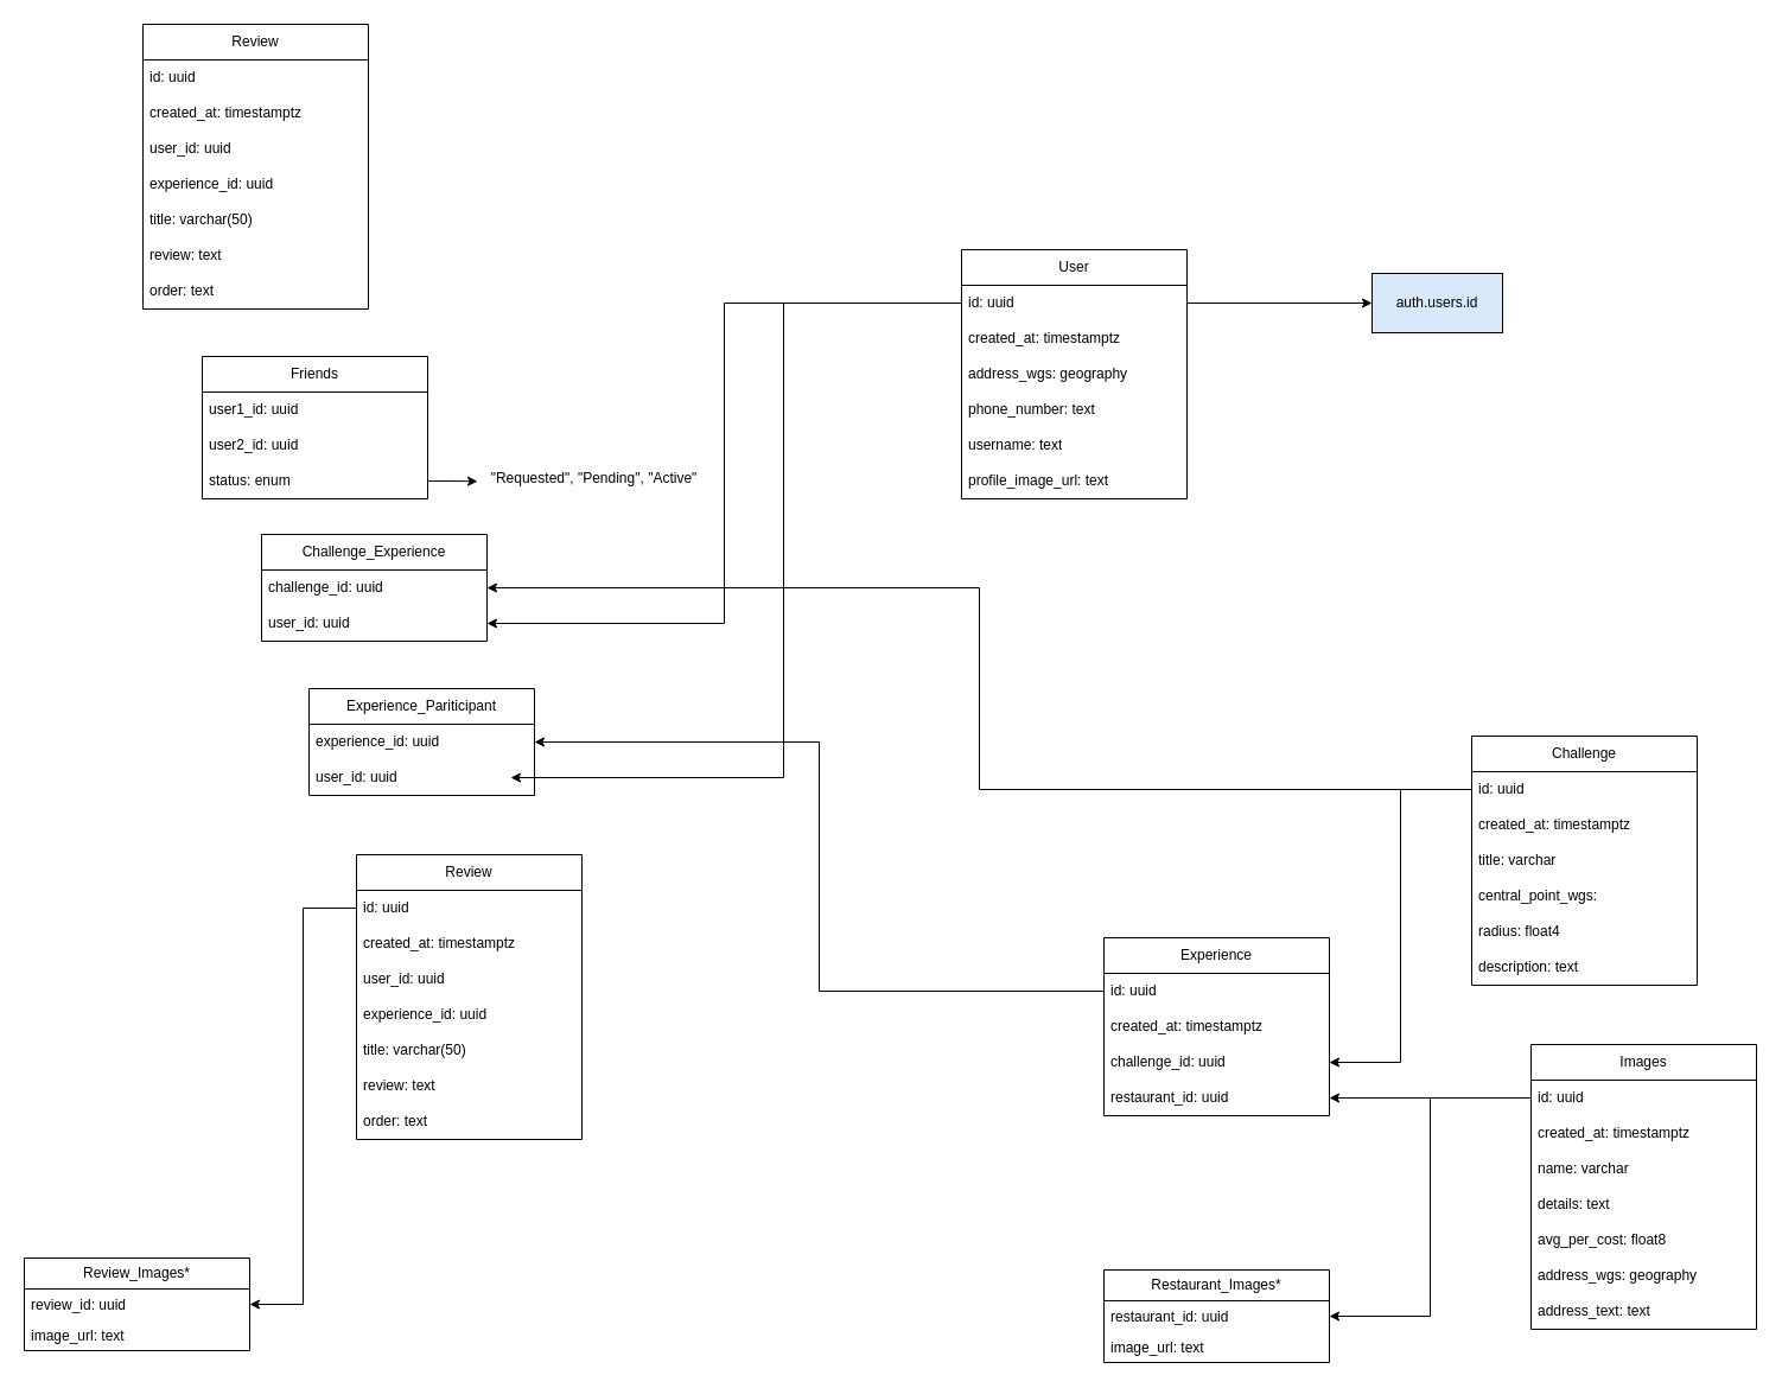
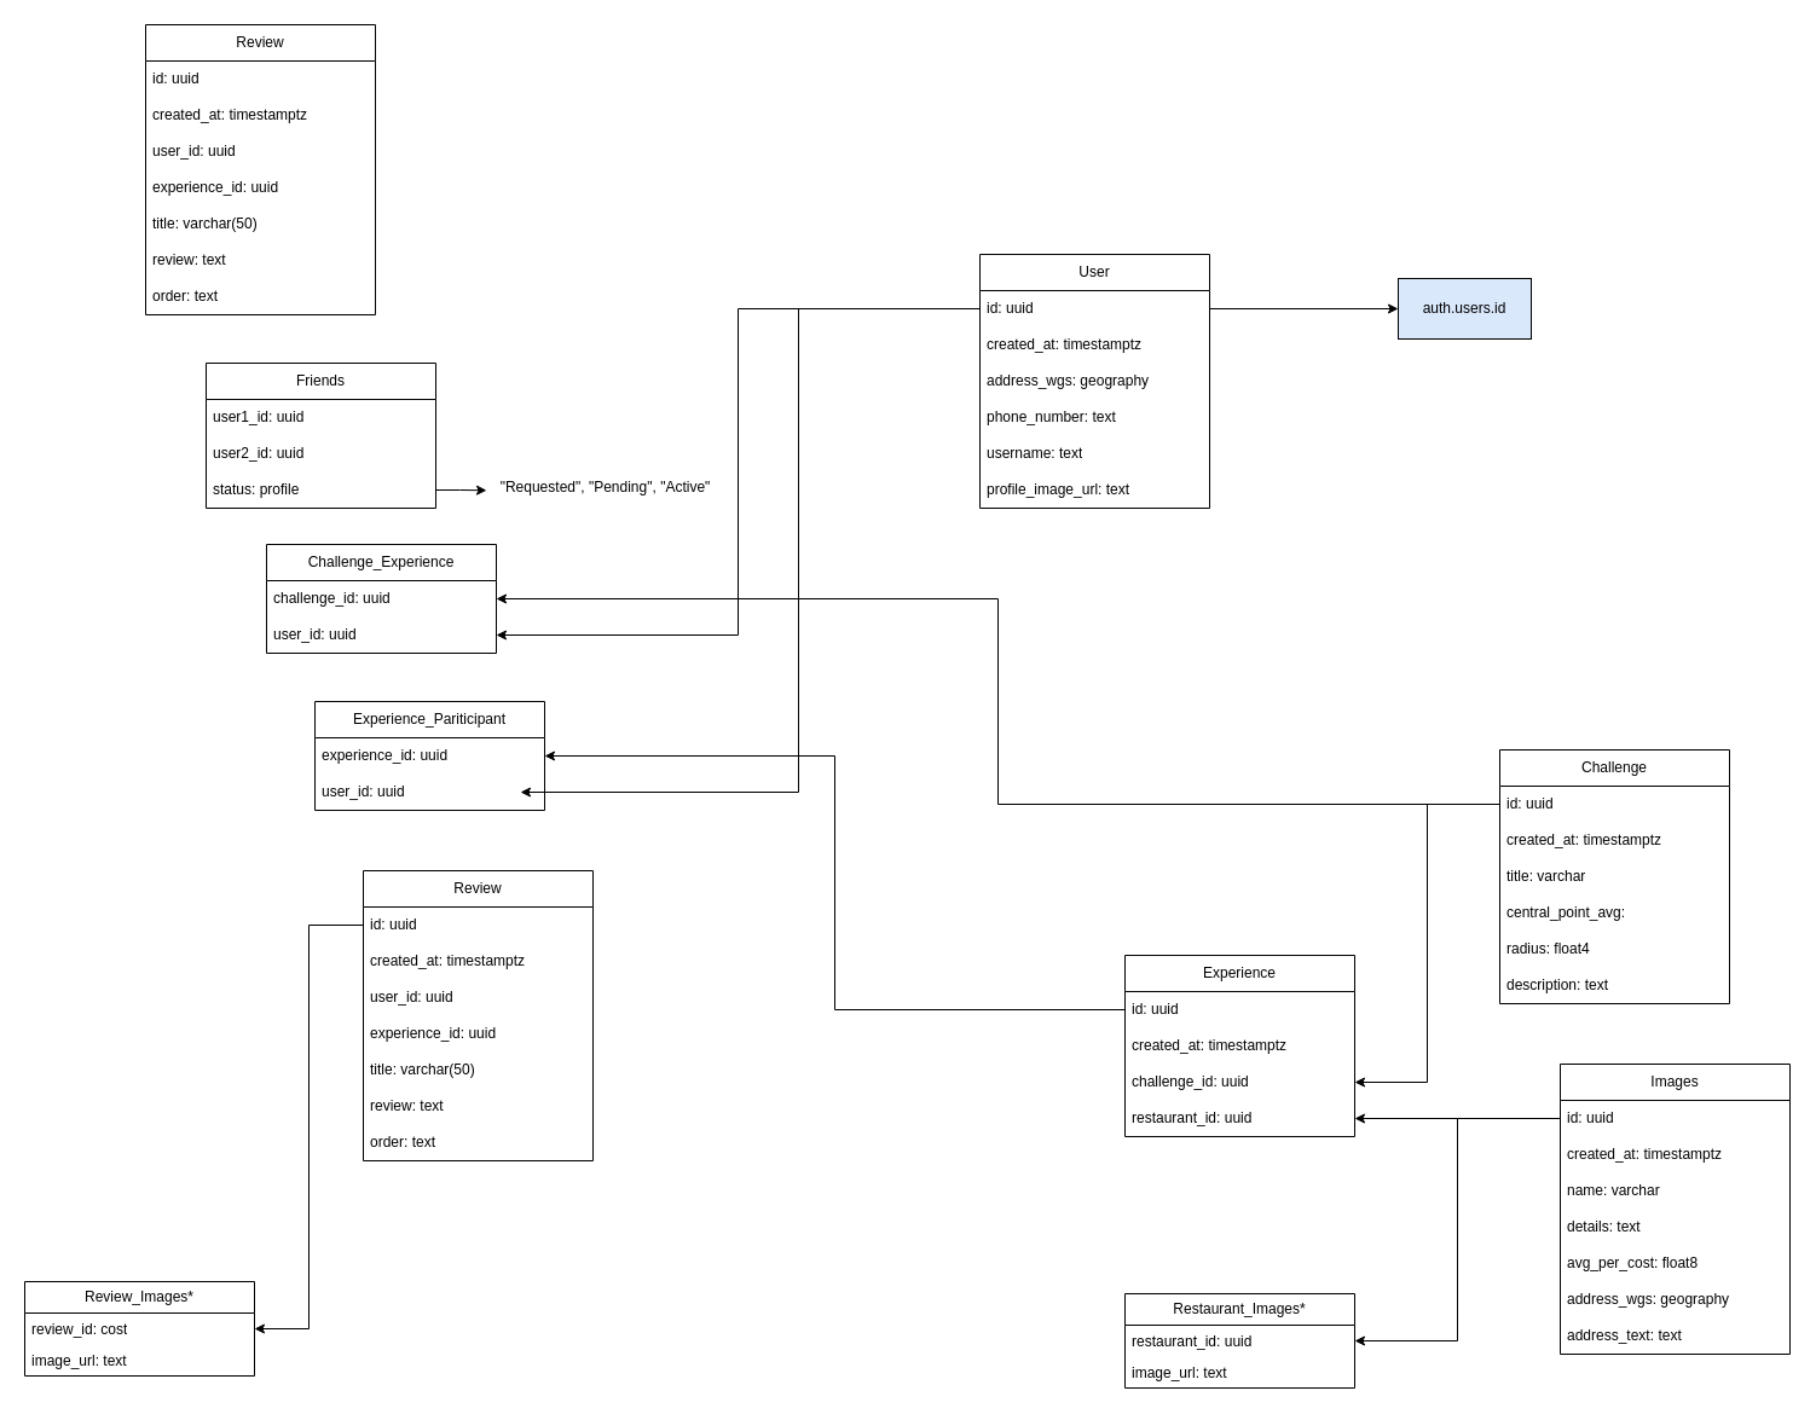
- <mxCell id="13" value="status: enum" style="text;strokeColor=none;fillColor=none;align=left;verticalAlign=middle;spacingLeft=4;spacingRight=4;overflow=hidden;points=[[0,0.5],[1,0.5]];portConstraint=eastwest;rotatable=0;whiteSpace=wrap;html=1;" vertex="1" parent="10"><mxGeometry y="90" width="190" height="30" as="geometry" /></mxCell>
+ <mxCell id="13" value="status: profile" style="text;strokeColor=none;fillColor=none;align=left;verticalAlign=middle;spacingLeft=4;spacingRight=4;overflow=hidden;points=[[0,0.5],[1,0.5]];portConstraint=eastwest;rotatable=0;whiteSpace=wrap;html=1;" vertex="1" parent="10"><mxGeometry y="90" width="190" height="30" as="geometry" /></mxCell>
- <mxCell id="39" value="central_point_wgs:&amp;nbsp;" style="text;strokeColor=none;fillColor=none;align=left;verticalAlign=middle;spacingLeft=4;spacingRight=4;overflow=hidden;points=[[0,0.5],[1,0.5]];portConstraint=eastwest;rotatable=0;whiteSpace=wrap;html=1;" vertex="1" parent="35"><mxGeometry y="120" width="190" height="30" as="geometry" /></mxCell>
+ <mxCell id="39" value="central_point_avg:&amp;nbsp;" style="text;strokeColor=none;fillColor=none;align=left;verticalAlign=middle;spacingLeft=4;spacingRight=4;overflow=hidden;points=[[0,0.5],[1,0.5]];portConstraint=eastwest;rotatable=0;whiteSpace=wrap;html=1;" vertex="1" parent="35"><mxGeometry y="120" width="190" height="30" as="geometry" /></mxCell>
- <mxCell id="70" value="review_id: uuid" style="text;strokeColor=none;fillColor=none;align=left;verticalAlign=top;spacingLeft=4;spacingRight=4;overflow=hidden;rotatable=0;points=[[0,0.5],[1,0.5]];portConstraint=eastwest;whiteSpace=wrap;html=1;" vertex="1" parent="69"><mxGeometry y="26" width="190" height="26" as="geometry" /></mxCell>
+ <mxCell id="70" value="review_id: cost" style="text;strokeColor=none;fillColor=none;align=left;verticalAlign=top;spacingLeft=4;spacingRight=4;overflow=hidden;rotatable=0;points=[[0,0.5],[1,0.5]];portConstraint=eastwest;whiteSpace=wrap;html=1;" vertex="1" parent="69"><mxGeometry y="26" width="190" height="26" as="geometry" /></mxCell>
